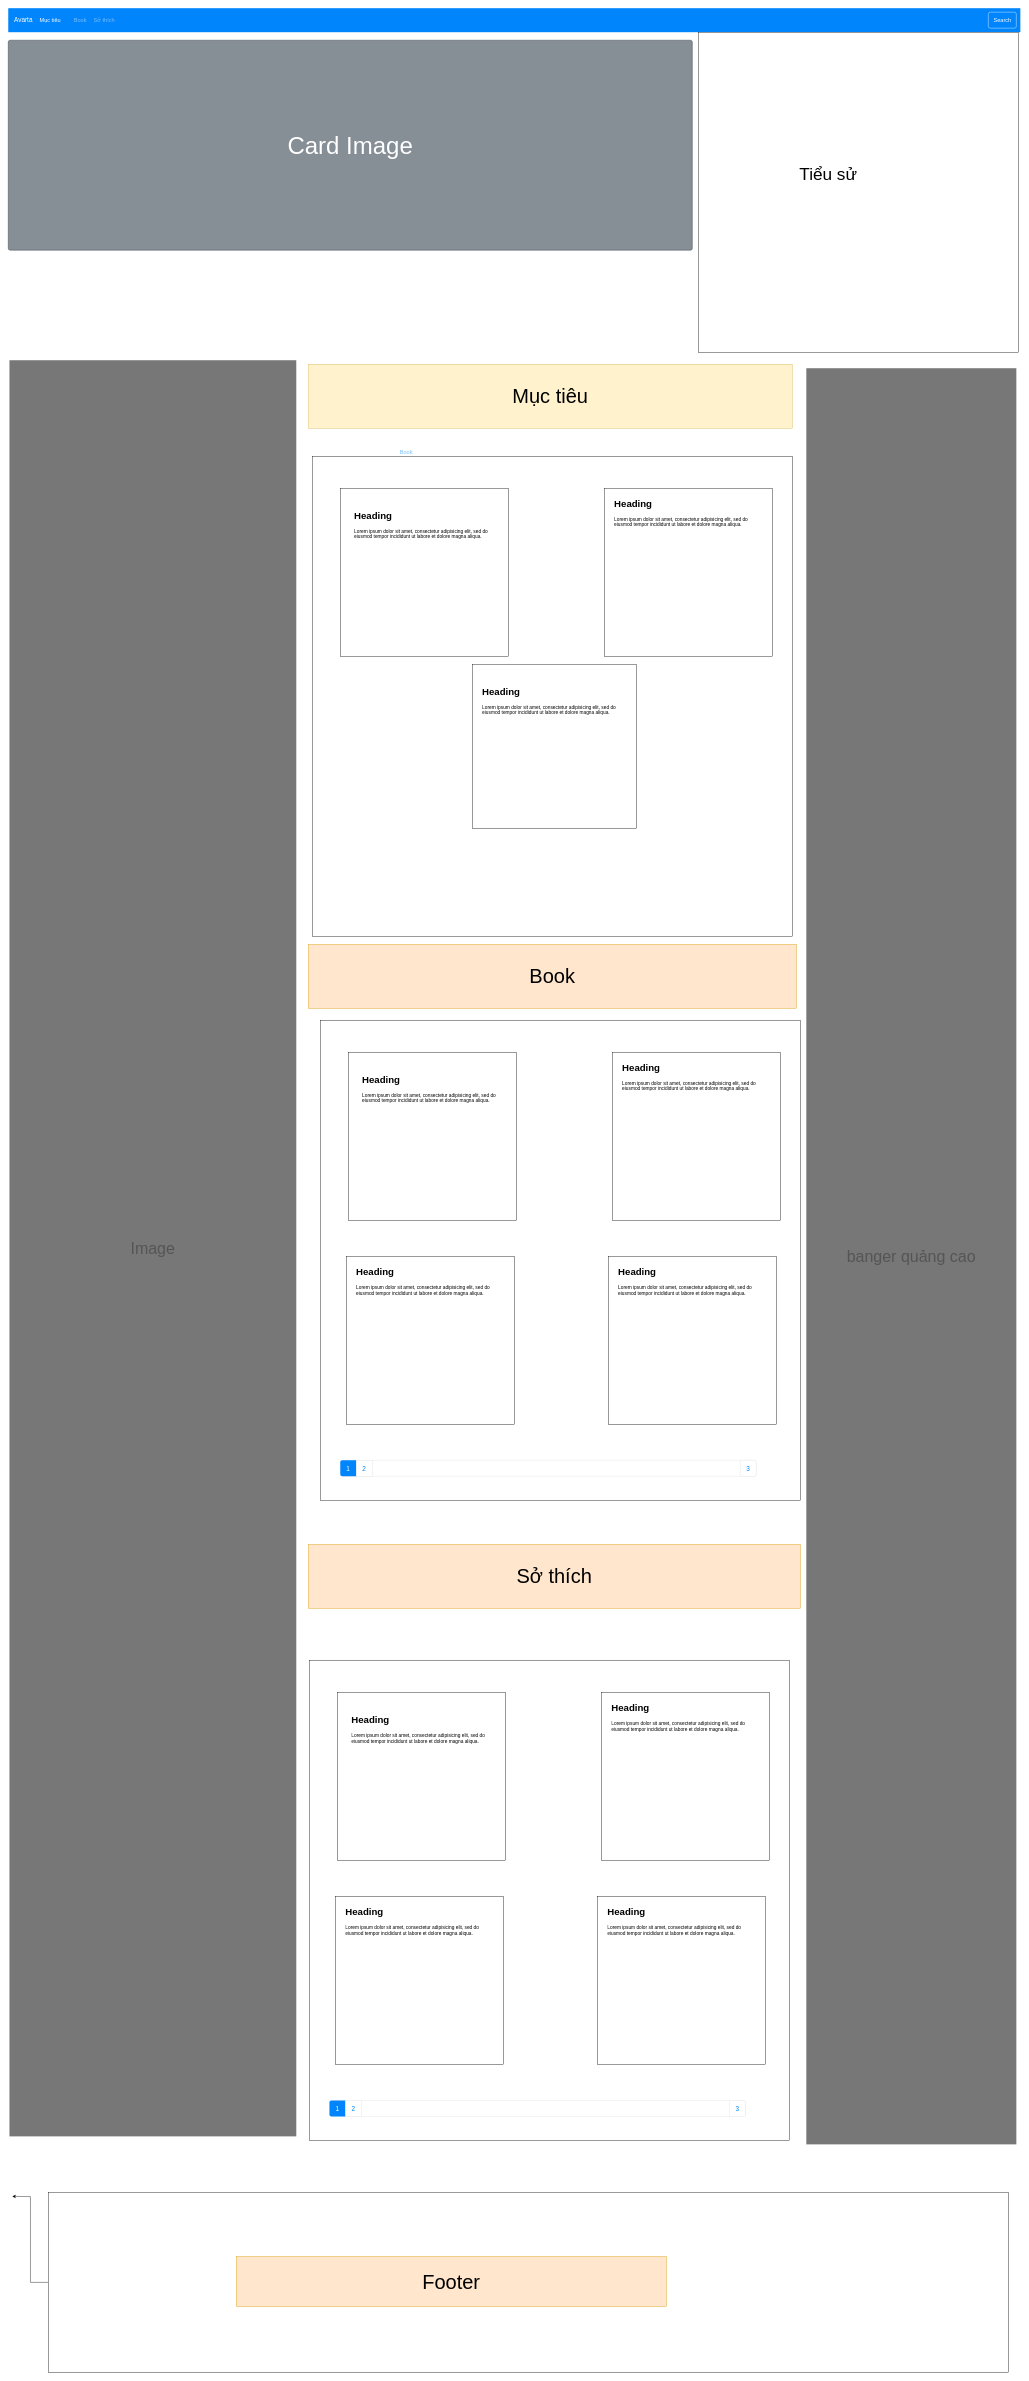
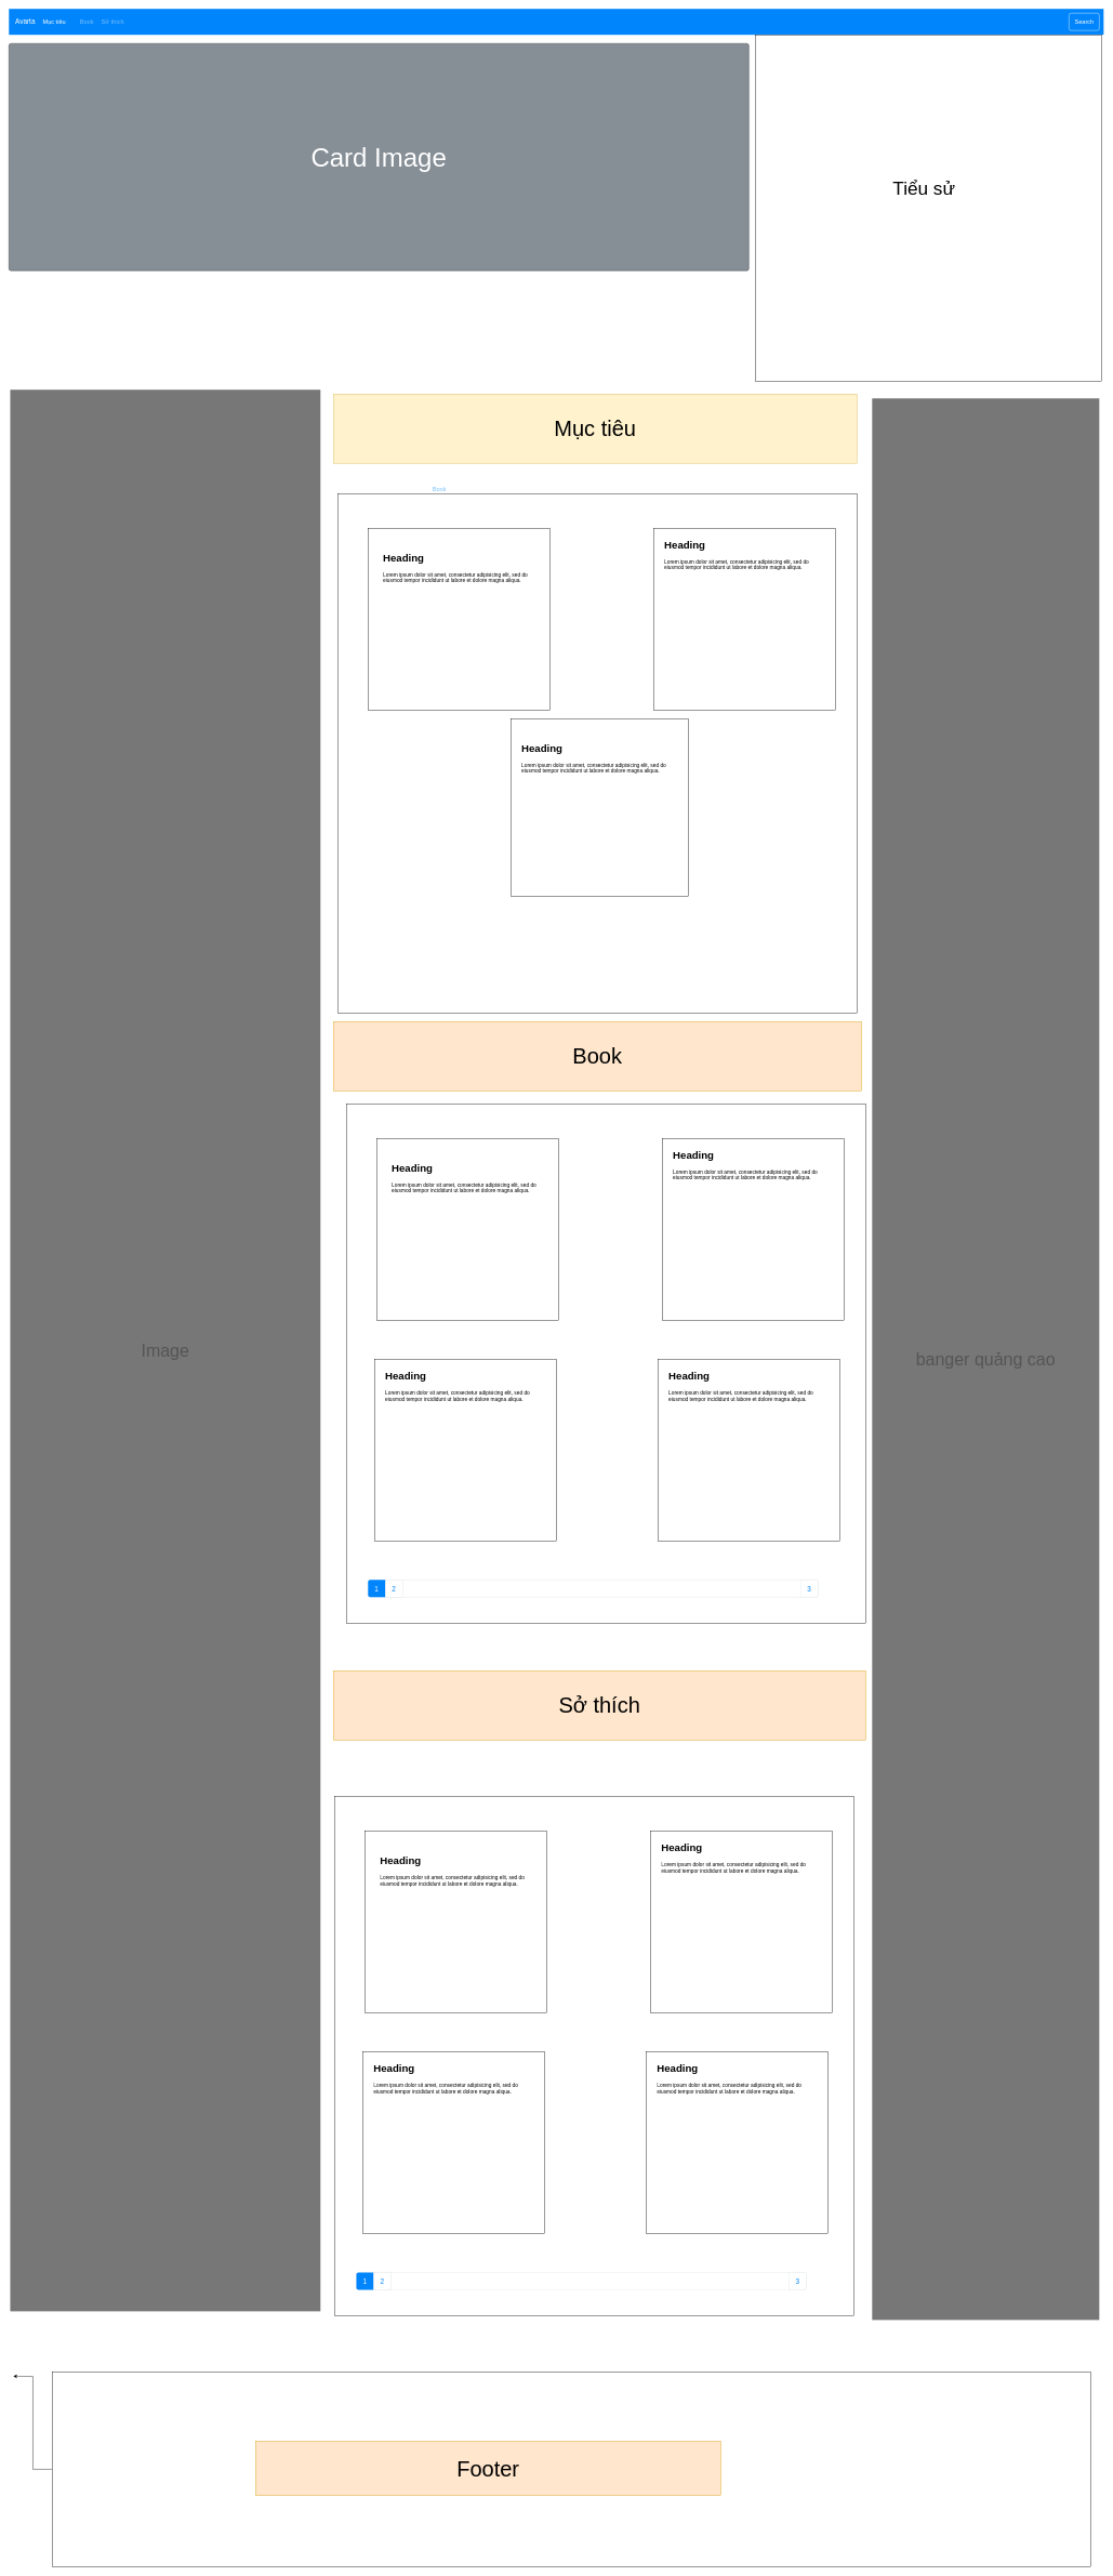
- <mxCell id="11" value="&lt;font style=&quot;font-size: 43px&quot;&gt;Tiểu sử&lt;/font&gt;" style="text;html=1;strokeColor=none;fillColor=none;align=center;verticalAlign=middle;whiteSpace=wrap;rounded=0;fontSize=20;" vertex="1" parent="1"><mxGeometry x="1985" y="410" width="170" height="50" as="geometry" /></mxCell>
+ <mxCell id="11" value="&lt;font style=&quot;font-size: 43px&quot;&gt;Tiểu sử&lt;/font&gt;" style="text;html=1;strokeColor=none;fillColor=none;align=center;verticalAlign=middle;whiteSpace=wrap;rounded=0;fontSize=20;" vertex="1" parent="1"><mxGeometry x="2050" y="410" width="170" height="50" as="geometry" /></mxCell>
